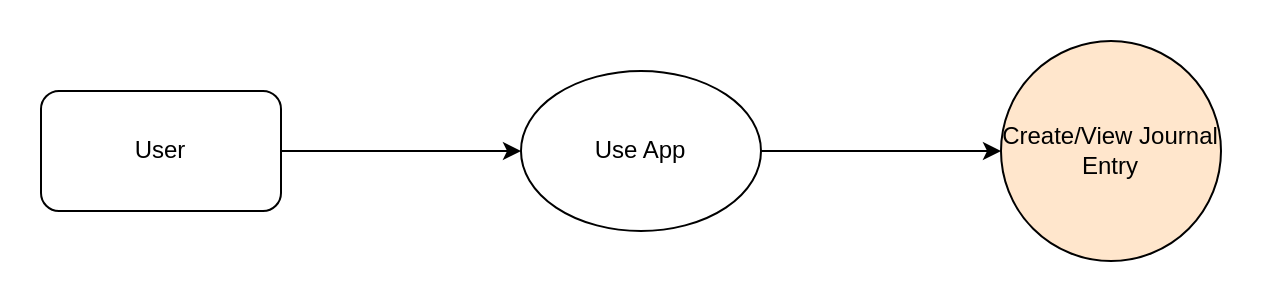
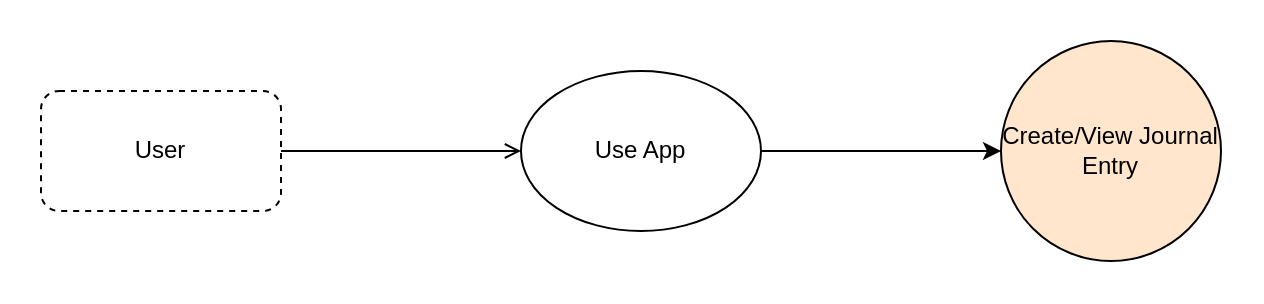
- <mxCell id="2" value="User" style="rounded=1;whiteSpace=wrap;html=1;" vertex="1" parent="1"><mxGeometry x="20" y="45" width="120" height="60" as="geometry" /></mxCell>
+ <mxCell id="2" value="User" style="rounded=1;whiteSpace=wrap;html=1;dashed=1;" vertex="1" parent="1"><mxGeometry x="20" y="45" width="120" height="60" as="geometry" /></mxCell>
- <mxCell id="5" value="" style="endArrow=classic;html=1;rounded=0;exitX=1;exitY=0.5;exitDx=0;exitDy=0;entryX=0;entryY=0.5;entryDx=0;entryDy=0;" edge="1" parent="1" source="2" target="3"><mxGeometry width="50" height="50" relative="1" as="geometry"><mxPoint x="170" y="95" as="sourcePoint" /><mxPoint x="220" y="45" as="targetPoint" /></mxGeometry></mxCell>
+ <mxCell id="5" value="" style="endArrow=open;html=1;rounded=0;exitX=1;exitY=0.5;exitDx=0;exitDy=0;entryX=0;entryY=0.5;entryDx=0;entryDy=0;" edge="1" parent="1" source="2" target="3"><mxGeometry width="50" height="50" relative="1" as="geometry"><mxPoint x="170" y="95" as="sourcePoint" /><mxPoint x="220" y="45" as="targetPoint" /></mxGeometry></mxCell>
